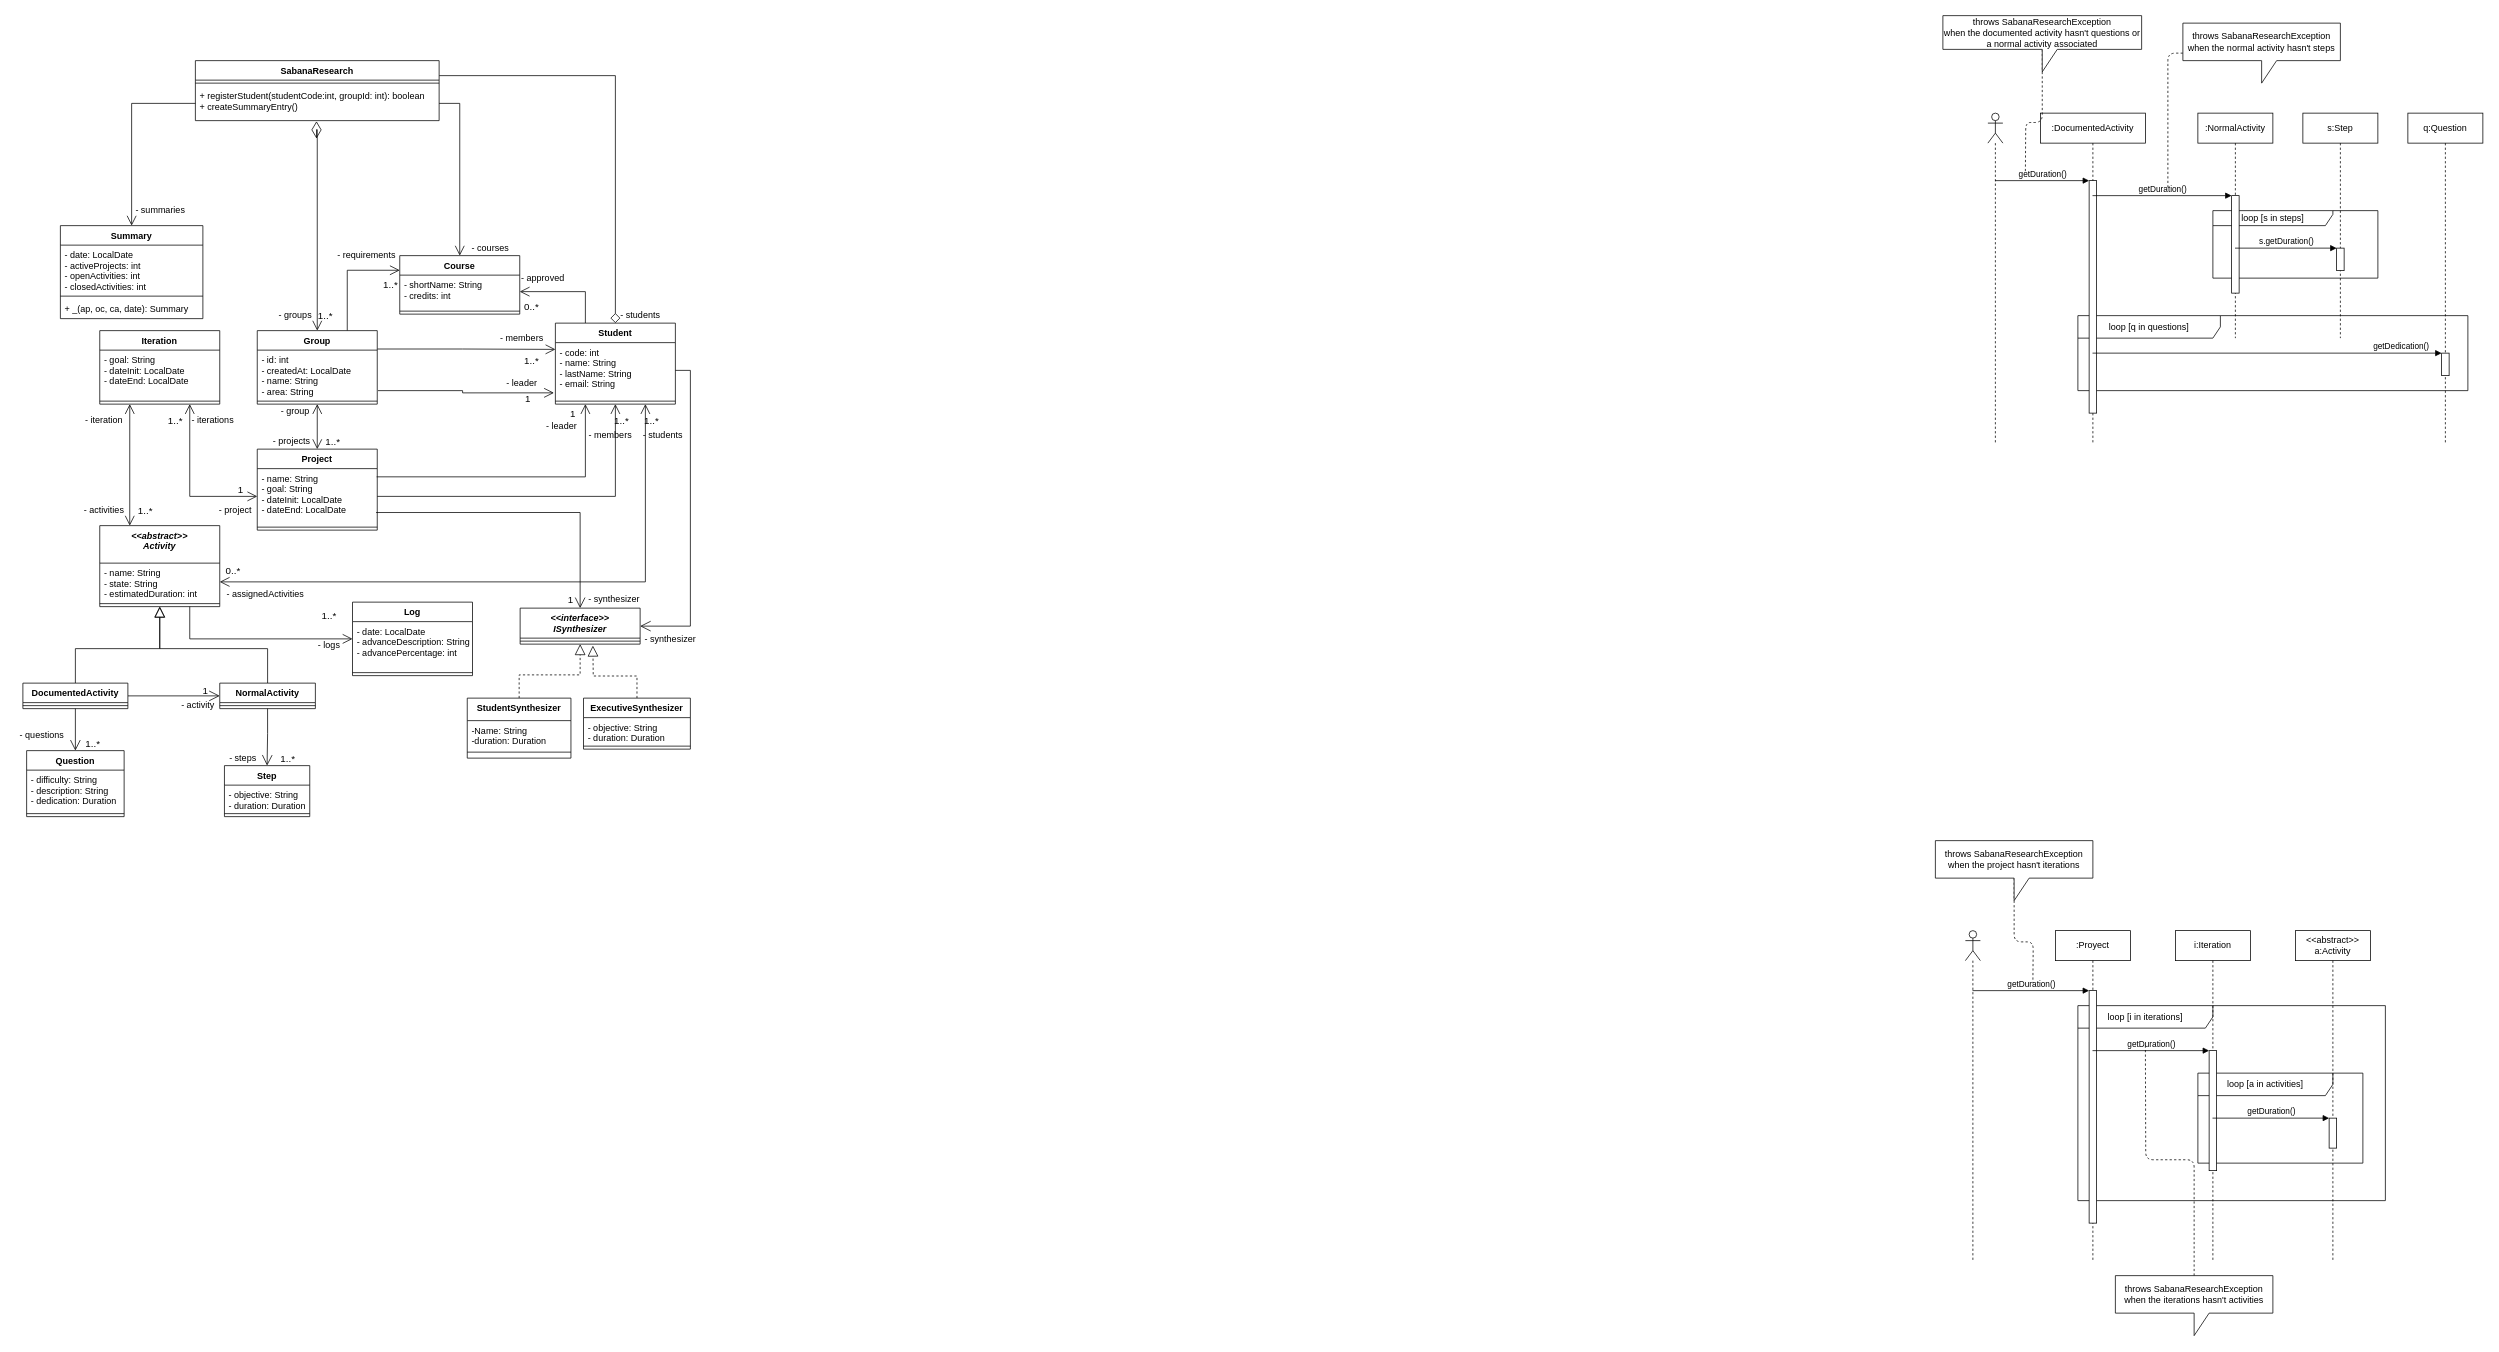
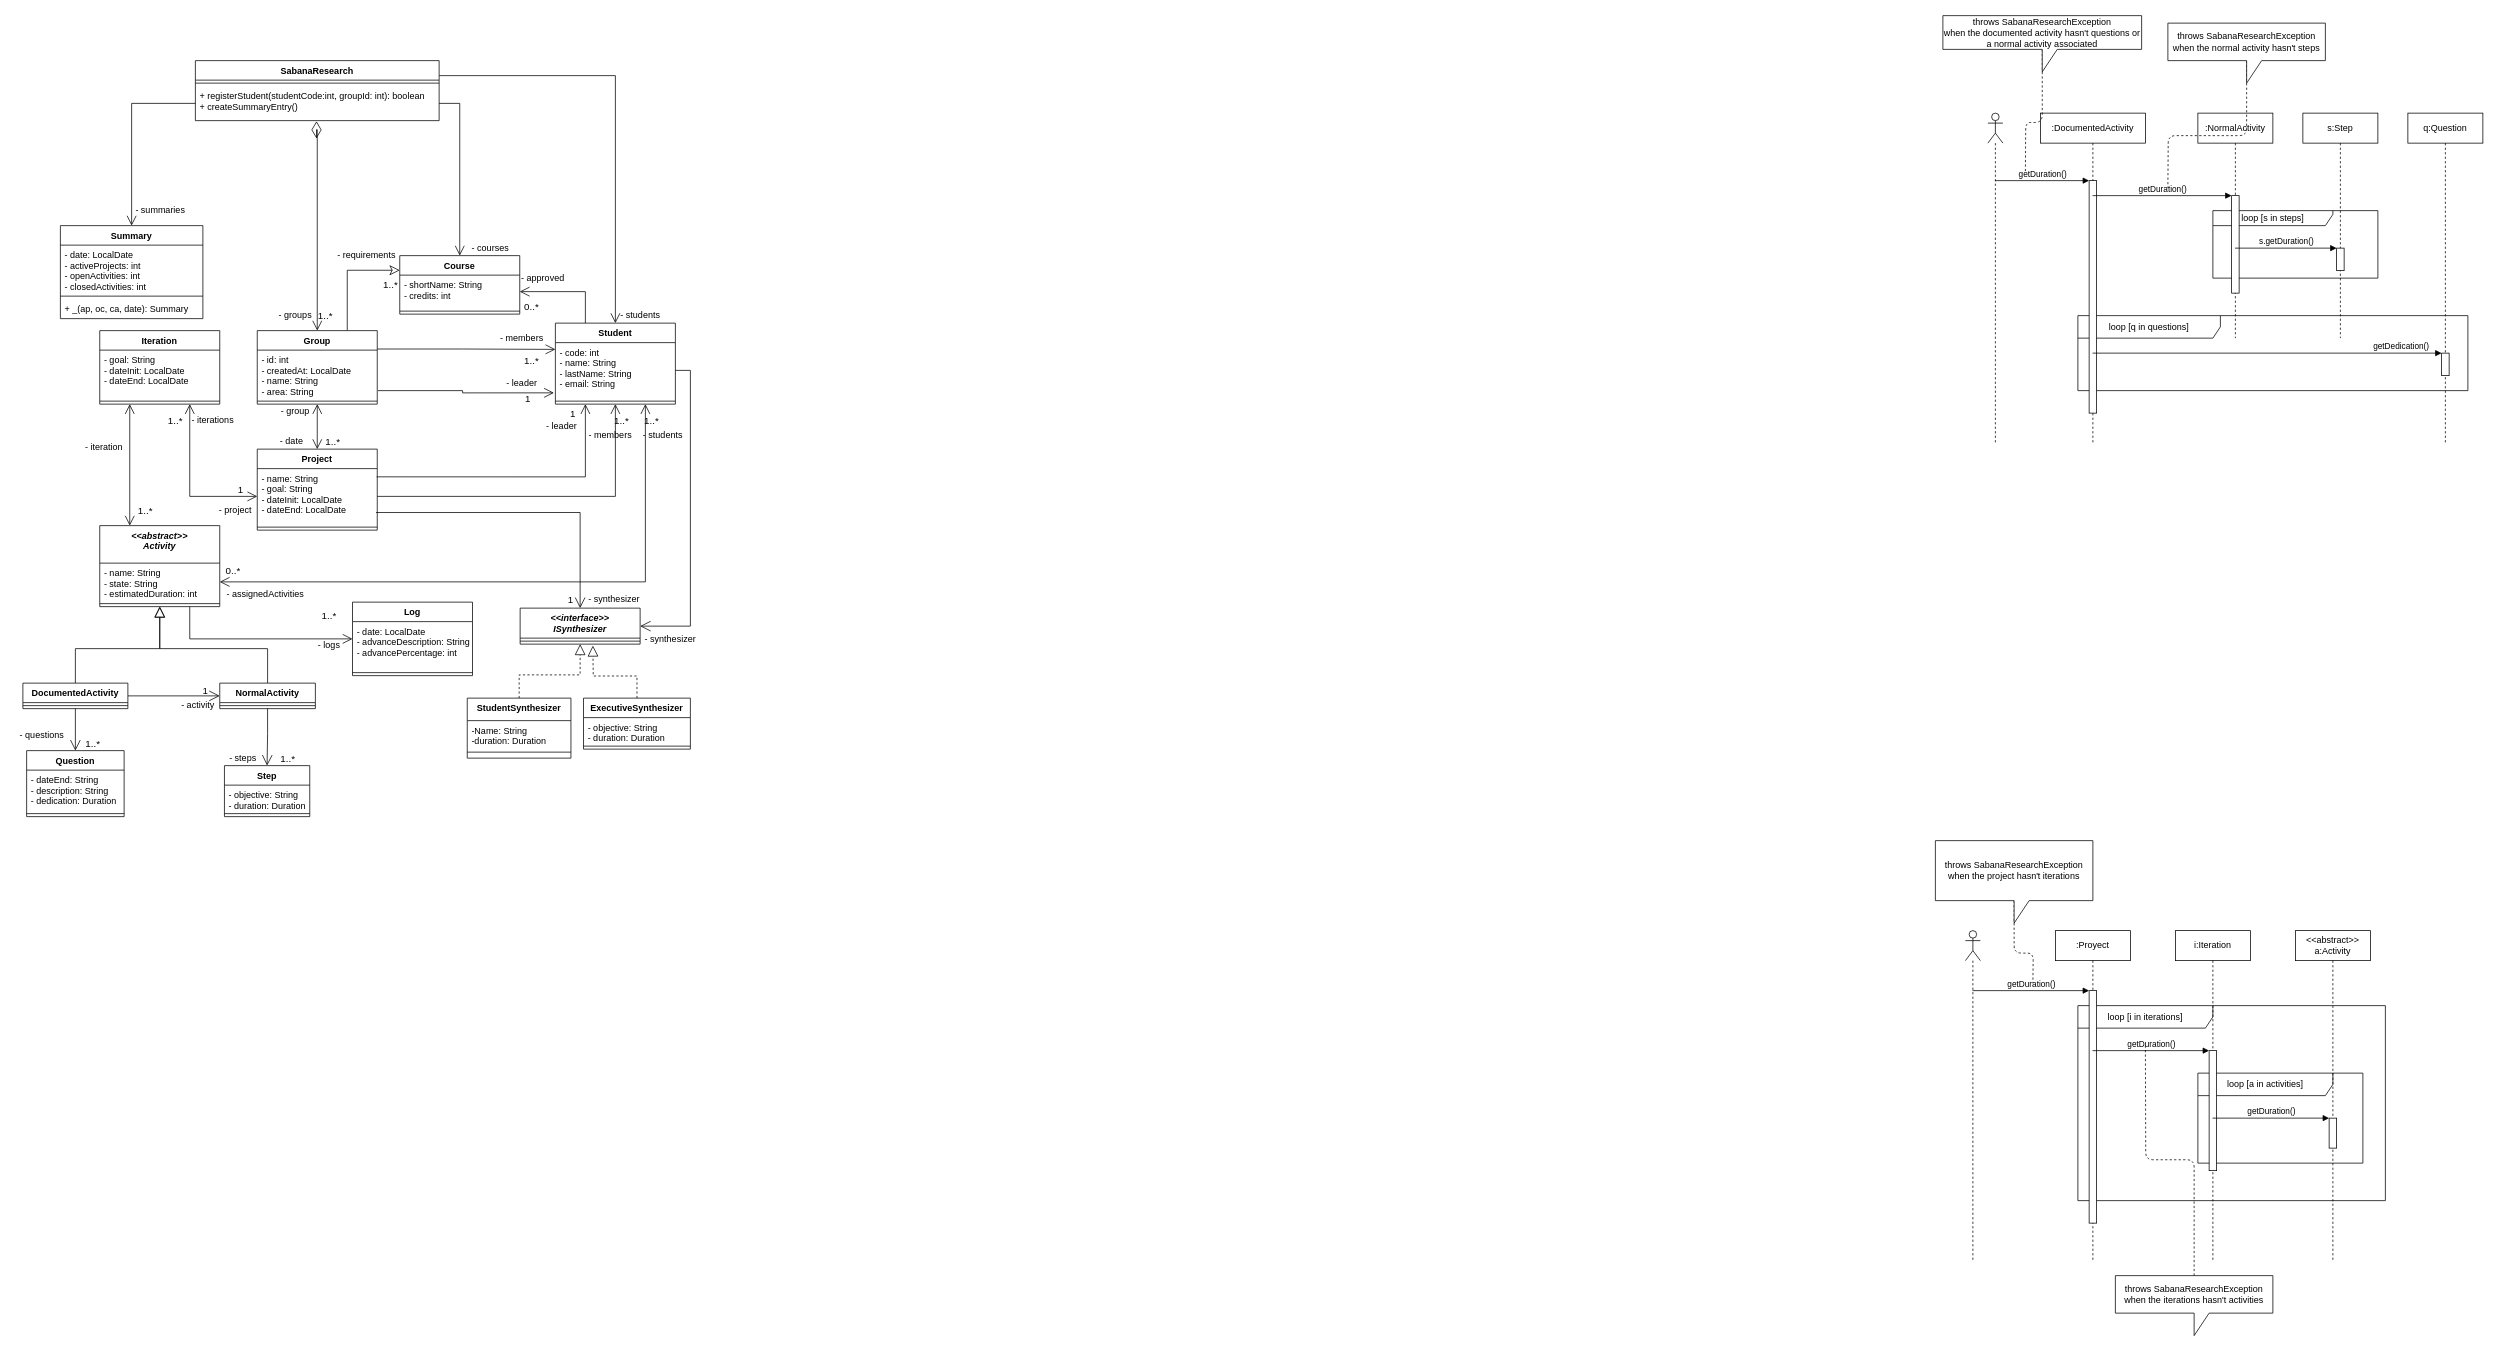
- <mxCell id="36" value="throws SabanaResearchException&lt;br&gt;when the normal activity hasn't steps" style="shape=callout;whiteSpace=wrap;html=1;perimeter=calloutPerimeter;" parent="1" vertex="1"><mxGeometry x="2910" y="30" width="210" height="80" as="geometry" /></mxCell>
+ <mxCell id="36" value="throws SabanaResearchException&lt;br&gt;when the normal activity hasn't steps" style="shape=callout;whiteSpace=wrap;html=1;perimeter=calloutPerimeter;" parent="1" vertex="1"><mxGeometry x="2890" y="30" width="210" height="80" as="geometry" /></mxCell>
- <mxCell id="45" style="edgeStyle=orthogonalEdgeStyle;rounded=0;orthogonalLoop=1;jettySize=auto;html=1;exitX=0.75;exitY=0;exitDx=0;exitDy=0;entryX=0;entryY=0.25;entryDx=0;entryDy=0;endArrow=open;endFill=0;endSize=11;" parent="1" source="47" target="41" edge="1"><mxGeometry relative="1" as="geometry" /></mxCell>
+ <mxCell id="45" style="edgeStyle=orthogonalEdgeStyle;rounded=0;orthogonalLoop=1;jettySize=auto;html=1;exitX=0.75;exitY=0;exitDx=0;exitDy=0;entryX=0;entryY=0.25;entryDx=0;entryDy=0;endArrow=classic;endFill=0;endSize=11;" parent="1" source="47" target="41" edge="1"><mxGeometry relative="1" as="geometry" /></mxCell>
- <mxCell id="38" style="edgeStyle=orthogonalEdgeStyle;rounded=0;orthogonalLoop=1;jettySize=auto;html=1;exitX=1;exitY=0.25;exitDx=0;exitDy=0;entryX=0.5;entryY=0;entryDx=0;entryDy=0;endArrow=diamond;endFill=0;endSize=11;" parent="1" source="106" target="52" edge="1"><mxGeometry relative="1" as="geometry"><mxPoint x="502.5" y="187.5" as="sourcePoint" /></mxGeometry></mxCell>
+ <mxCell id="38" style="edgeStyle=orthogonalEdgeStyle;rounded=0;orthogonalLoop=1;jettySize=auto;html=1;exitX=1;exitY=0.25;exitDx=0;exitDy=0;entryX=0.5;entryY=0;entryDx=0;entryDy=0;endArrow=open;endFill=0;endSize=11;" parent="1" source="106" target="52" edge="1"><mxGeometry relative="1" as="geometry"><mxPoint x="502.5" y="187.5" as="sourcePoint" /></mxGeometry></mxCell>
- <mxCell id="80" value="- iteration" style="text;html=1;align=center;verticalAlign=middle;resizable=0;points=[];autosize=1;strokeWidth=1;fontSize=12;" parent="1" vertex="1"><mxGeometry x="102.5" y="550" width="70" height="20" as="geometry" /></mxCell>
+ <mxCell id="80" value="- iteration" style="text;html=1;align=center;verticalAlign=middle;resizable=0;points=[];autosize=1;strokeWidth=1;fontSize=12;" parent="1" vertex="1"><mxGeometry x="102.5" y="585" width="70" height="20" as="geometry" /></mxCell>
- <mxCell id="77" value="- projects" style="text;html=1;align=center;verticalAlign=middle;resizable=0;points=[];autosize=1;strokeWidth=1;fontSize=12;" parent="1" vertex="1"><mxGeometry x="357.5" y="578" width="60" height="20" as="geometry" /></mxCell>
+ <mxCell id="77" value="- date" style="text;html=1;align=center;verticalAlign=middle;resizable=0;points=[];autosize=1;strokeWidth=1;fontSize=12;" parent="1" vertex="1"><mxGeometry x="357.5" y="578" width="60" height="20" as="geometry" /></mxCell>
- <mxCell id="81" value="- activities" style="text;html=1;align=center;verticalAlign=middle;resizable=0;points=[];autosize=1;strokeWidth=1;fontSize=12;" parent="1" vertex="1"><mxGeometry x="102.5" y="670" width="70" height="20" as="geometry" /></mxCell>
- <mxCell id="125" value="- difficulty: String&#10;- description: String&#10;- dedication: Duration" style="text;strokeColor=none;fillColor=none;align=left;verticalAlign=top;spacingLeft=4;spacingRight=4;overflow=hidden;rotatable=0;points=[[0,0.5],[1,0.5]];portConstraint=eastwest;" parent="124" vertex="1"><mxGeometry y="26" width="130" height="54" as="geometry" /></mxCell>
+ <mxCell id="125" value="- dateEnd: String&#10;- description: String&#10;- dedication: Duration" style="text;strokeColor=none;fillColor=none;align=left;verticalAlign=top;spacingLeft=4;spacingRight=4;overflow=hidden;rotatable=0;points=[[0,0.5],[1,0.5]];portConstraint=eastwest;" parent="124" vertex="1"><mxGeometry y="26" width="130" height="54" as="geometry" /></mxCell>
- <mxCell id="30" value="throws SabanaResearchException&lt;br&gt;when the project hasn't iterations" style="shape=callout;whiteSpace=wrap;html=1;perimeter=calloutPerimeter;" parent="1" vertex="1"><mxGeometry x="2580" y="1120" width="210" height="80" as="geometry" /></mxCell>
+ <mxCell id="30" value="throws SabanaResearchException&lt;br&gt;when the project hasn't iterations" style="shape=callout;whiteSpace=wrap;html=1;perimeter=calloutPerimeter;" parent="1" vertex="1"><mxGeometry x="2580" y="1120" width="210" height="110" as="geometry" /></mxCell>
